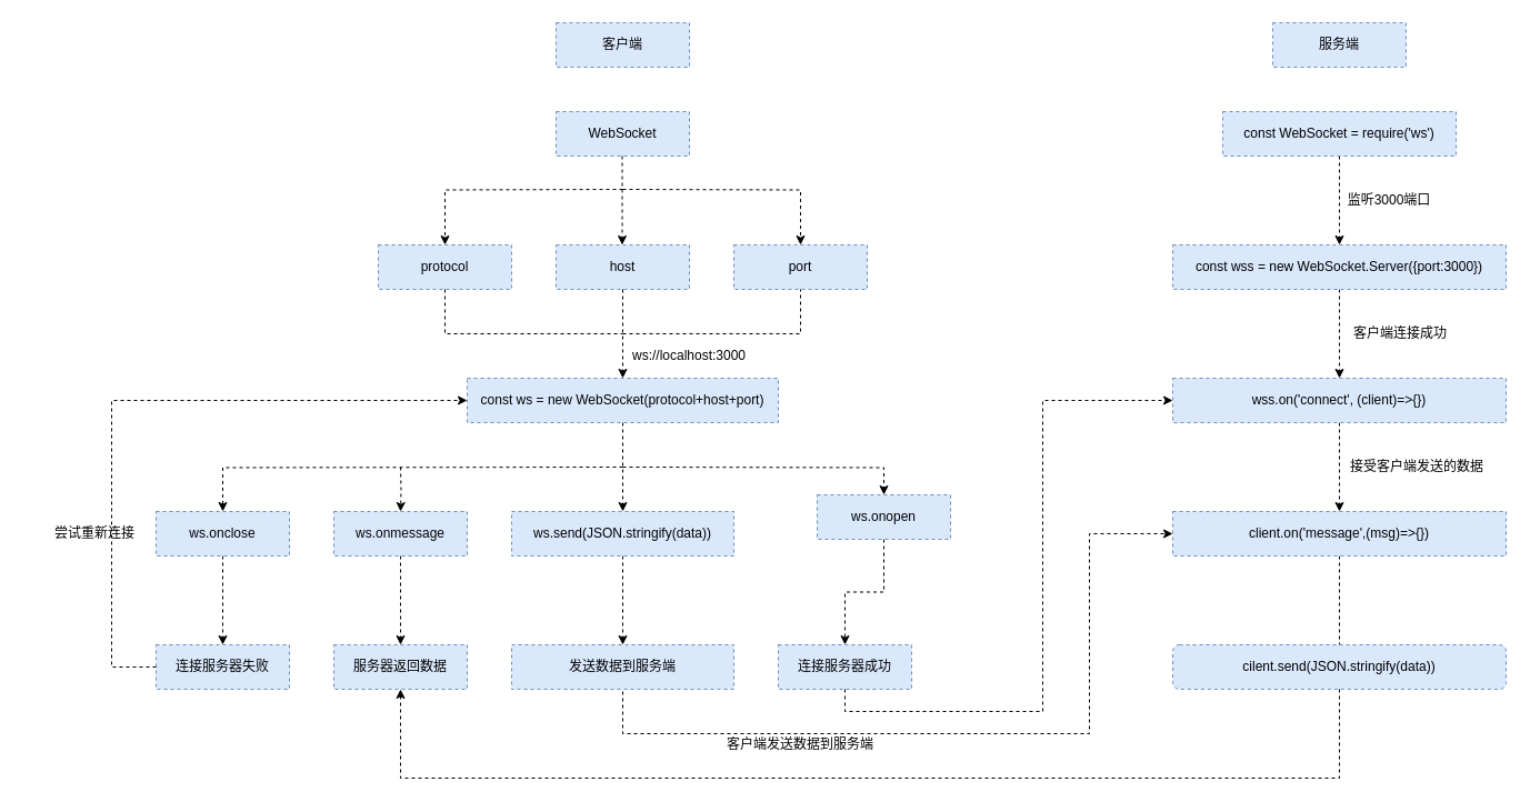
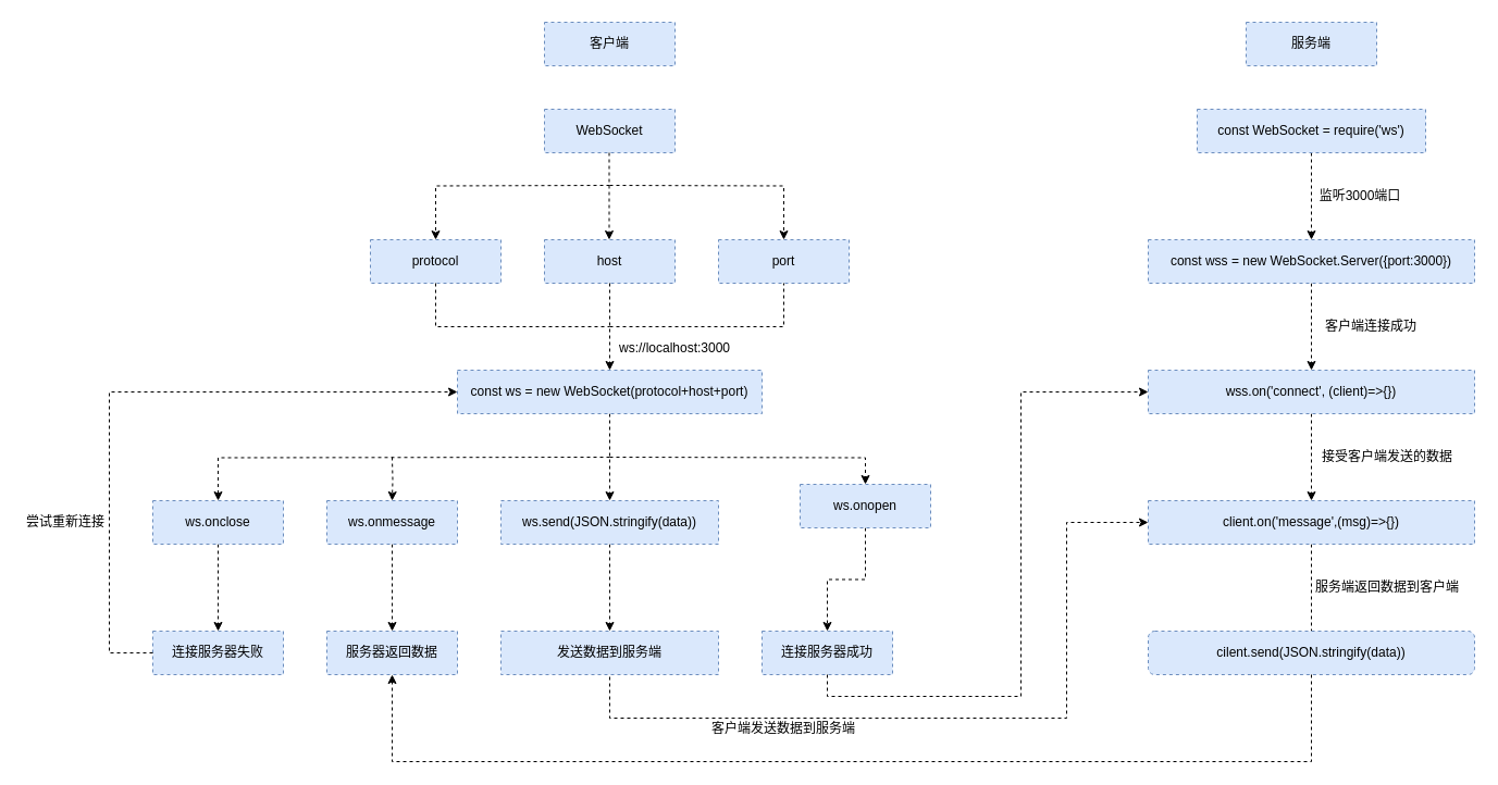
- <mxCell id="40" value="尝试重新连接" style="text;html=1;strokeColor=none;fillColor=none;align=center;verticalAlign=middle;whiteSpace=wrap;rounded=0;" vertex="1" parent="1"><mxGeometry x="45" y="470" width="80" height="20" as="geometry" /></mxCell>
+ <mxCell id="40" value="尝试重新连接" style="text;html=1;strokeColor=none;fillColor=none;align=center;verticalAlign=middle;whiteSpace=wrap;rounded=0;" vertex="1" parent="1"><mxGeometry x="20" y="470" width="80" height="20" as="geometry" /></mxCell>
+ <mxCell id="38" value="服务端返回数据到客户端" style="text;html=1;strokeColor=none;fillColor=none;align=center;verticalAlign=middle;whiteSpace=wrap;rounded=0;" vertex="1" parent="1"><mxGeometry x="1205" y="530" width="140" height="20" as="geometry" /></mxCell>
